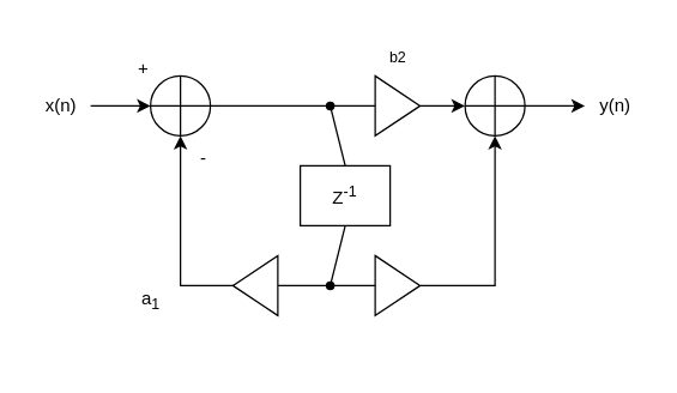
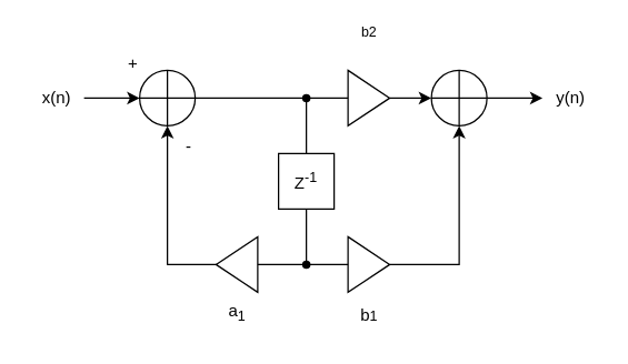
- <mxCell id="25" value="&lt;span style=&quot;font-size: 12px;&quot;&gt;&lt;sub&gt;b2&lt;/sub&gt;&lt;/span&gt;" style="text;html=1;align=center;verticalAlign=middle;resizable=0;points=[];autosize=1;strokeColor=none;fillColor=none;" vertex="1" parent="1"><mxGeometry x="250" y="20" width="30" height="30" as="geometry" /></mxCell>
+ <mxCell id="25" value="&lt;span style=&quot;font-size: 12px;&quot;&gt;&lt;sub&gt;b2&lt;/sub&gt;&lt;/span&gt;" style="text;html=1;align=center;verticalAlign=middle;resizable=0;points=[];autosize=1;strokeColor=none;fillColor=none;" vertex="1" parent="1"><mxGeometry x="250" y="5" width="30" height="30" as="geometry" /></mxCell>
- <mxCell id="8" value="Z&lt;sup&gt;-1&lt;/sup&gt;" style="whiteSpace=wrap;html=1;aspect=fixed;" vertex="1" parent="1"><mxGeometry x="200" y="110" width="60" height="40" as="geometry" /></mxCell>
+ <mxCell id="8" value="Z&lt;sup&gt;-1&lt;/sup&gt;" style="whiteSpace=wrap;html=1;aspect=fixed;" vertex="1" parent="1"><mxGeometry x="200" y="110" width="40" height="40" as="geometry" /></mxCell>
- <mxCell id="7" value="a&lt;sub&gt;1&lt;/sub&gt;" style="text;html=1;align=center;verticalAlign=middle;resizable=0;points=[];autosize=1;strokeColor=none;fillColor=none;" vertex="1" parent="1"><mxGeometry x="80" y="185" width="40" height="30" as="geometry" /></mxCell>
+ <mxCell id="7" value="a&lt;sub&gt;1&lt;/sub&gt;" style="text;html=1;align=center;verticalAlign=middle;resizable=0;points=[];autosize=1;strokeColor=none;fillColor=none;" vertex="1" parent="1"><mxGeometry x="150" y="210" width="40" height="30" as="geometry" /></mxCell>
+ <mxCell id="24" value="&lt;sub&gt;&lt;span style=&quot;font-size: 12px;&quot;&gt;b&lt;/span&gt;1&lt;/sub&gt;" style="text;html=1;align=center;verticalAlign=middle;resizable=0;points=[];autosize=1;strokeColor=none;fillColor=none;" vertex="1" parent="1"><mxGeometry x="245" y="210" width="40" height="30" as="geometry" /></mxCell>
